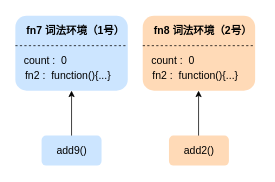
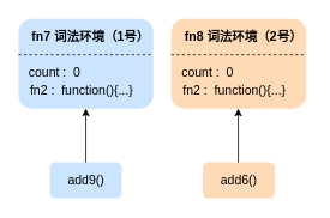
- <mxCell id="15" value="add2()" style="text;html=1;resizable=0;autosize=1;align=center;verticalAlign=middle;points=[];fillColor=none;strokeColor=none;rounded=0;shadow=0;glass=0;fontSize=14;opacity=50;" vertex="1" parent="1"><mxGeometry x="235" y="190" width="60" height="20" as="geometry" /></mxCell>
+ <mxCell id="15" value="add6()" style="text;html=1;resizable=0;autosize=1;align=center;verticalAlign=middle;points=[];fillColor=none;strokeColor=none;rounded=0;shadow=0;glass=0;fontSize=14;opacity=50;" vertex="1" parent="1"><mxGeometry x="235" y="190" width="60" height="20" as="geometry" /></mxCell>
